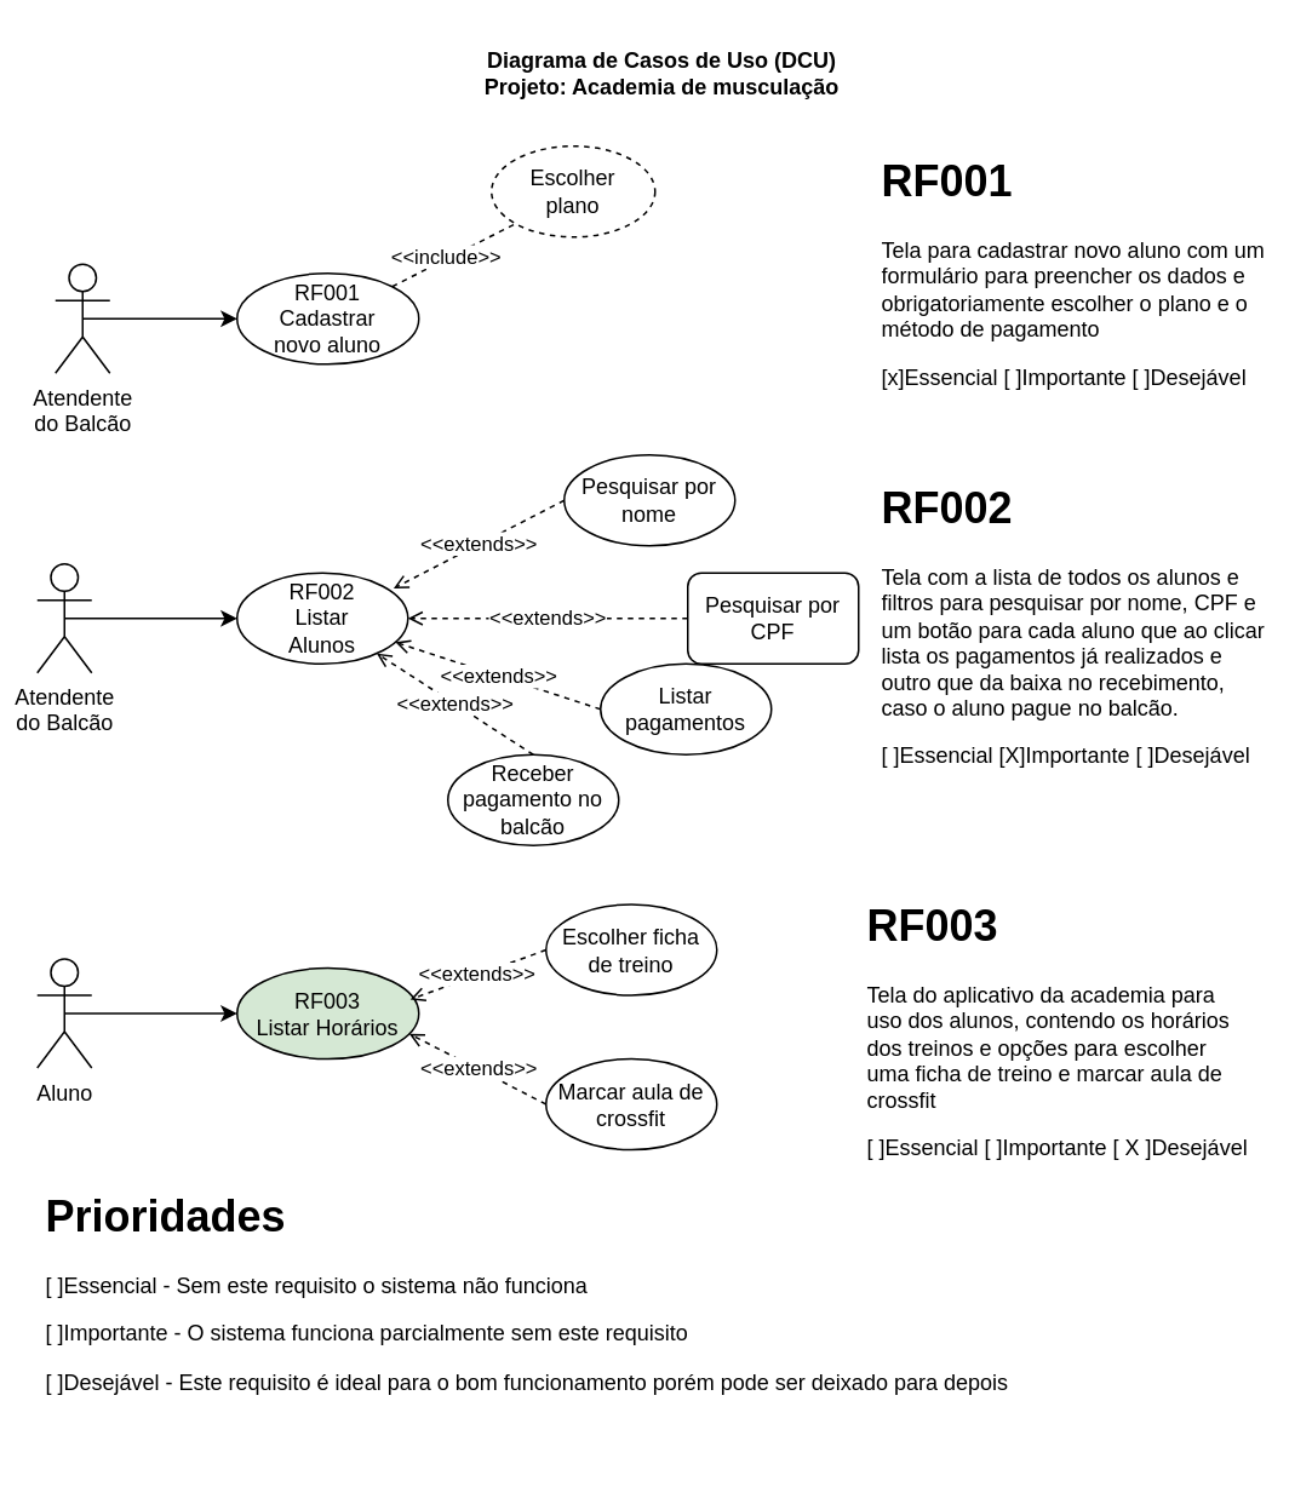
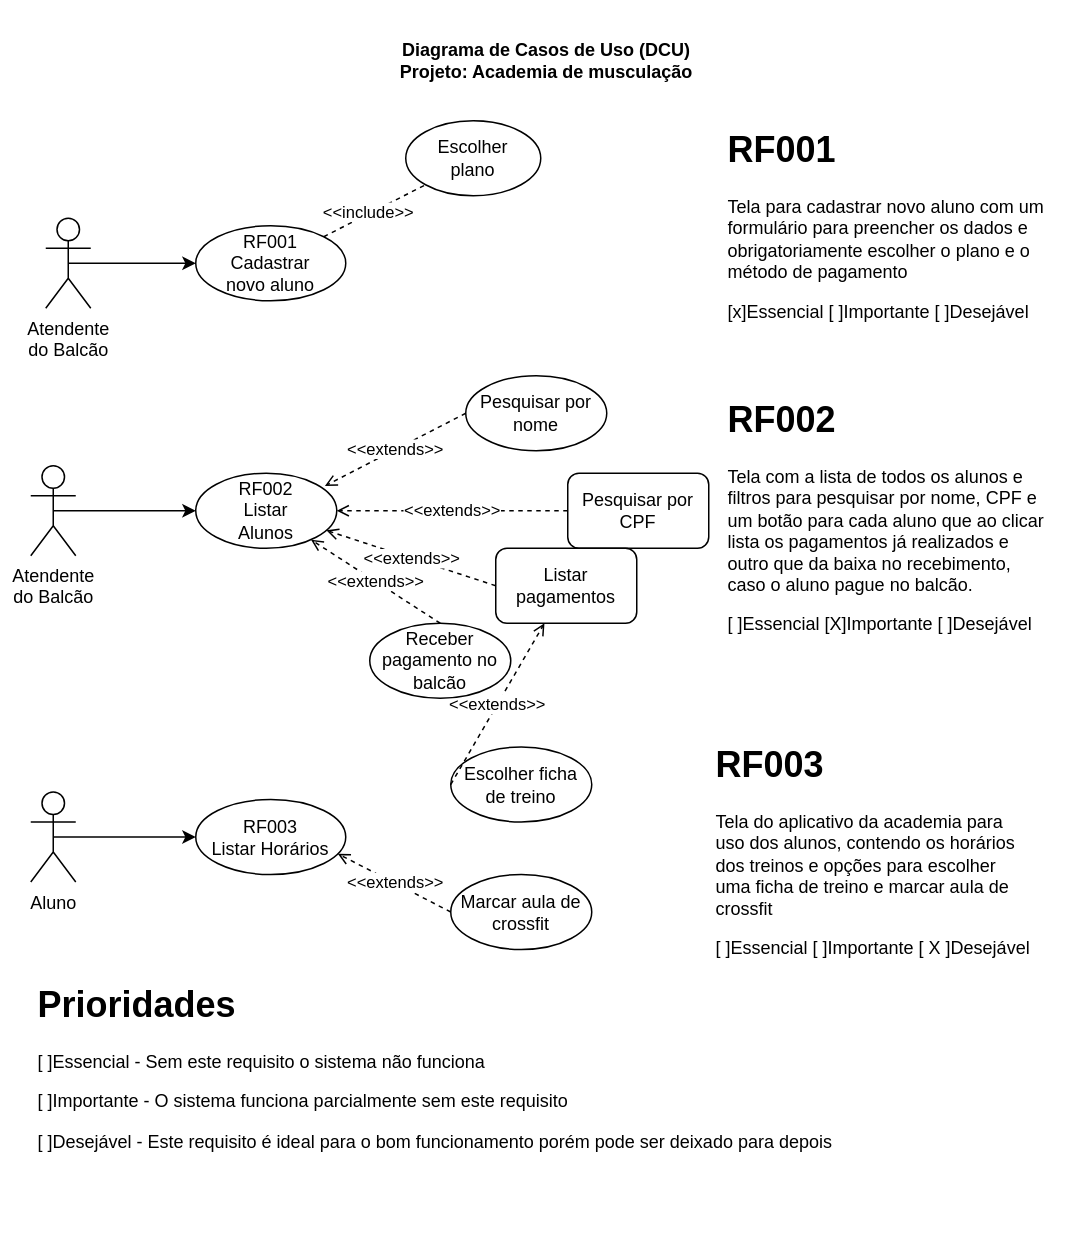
- <mxCell id="7" value="Escolher&lt;br&gt;plano" style="ellipse;whiteSpace=wrap;html=1;dashed=1;" vertex="1" parent="1"><mxGeometry x="270" y="80" width="90" height="50" as="geometry" /></mxCell>
+ <mxCell id="7" value="Escolher&lt;br&gt;plano" style="ellipse;whiteSpace=wrap;html=1;" vertex="1" parent="1"><mxGeometry x="270" y="80" width="90" height="50" as="geometry" /></mxCell>
- <mxCell id="11" value="Listar pagamentos" style="ellipse;whiteSpace=wrap;html=1;" vertex="1" parent="1"><mxGeometry x="330" y="365" width="94" height="50" as="geometry" /></mxCell>
+ <mxCell id="11" value="Listar pagamentos" style="whiteSpace=wrap;html=1;rounded=1;" vertex="1" parent="1"><mxGeometry x="330" y="365" width="94" height="50" as="geometry" /></mxCell>
- <mxCell id="18" value="&amp;lt;&amp;lt;extends&amp;gt;&amp;gt;" style="rounded=0;orthogonalLoop=1;jettySize=auto;html=1;endArrow=open;endFill=0;dashed=1;entryX=0.953;entryY=0.346;entryDx=0;entryDy=0;exitX=0;exitY=0.5;exitDx=0;exitDy=0;entryPerimeter=0;" edge="1" parent="1" source="16" target="15"><mxGeometry relative="1" as="geometry"><mxPoint x="250" y="507.5" as="sourcePoint" /><mxPoint x="300" y="602.5" as="targetPoint" /></mxGeometry></mxCell>
+ <mxCell id="18" value="&amp;lt;&amp;lt;extends&amp;gt;&amp;gt;" style="rounded=0;orthogonalLoop=1;jettySize=auto;html=1;endArrow=open;endFill=0;dashed=1;exitX=0;exitY=0.5;exitDx=0;exitDy=0;" edge="1" parent="1" source="16" target="11"><mxGeometry relative="1" as="geometry"><mxPoint x="250" y="507.5" as="sourcePoint" /><mxPoint x="300" y="602.5" as="targetPoint" /></mxGeometry></mxCell>
- <mxCell id="15" value="RF003&lt;br&gt;Listar Horários" style="ellipse;whiteSpace=wrap;html=1;fillColor=#d5e8d4;" vertex="1" parent="1"><mxGeometry x="130" y="532.5" width="100" height="50" as="geometry" /></mxCell>
+ <mxCell id="15" value="RF003&lt;br&gt;Listar Horários" style="ellipse;whiteSpace=wrap;html=1;" vertex="1" parent="1"><mxGeometry x="130" y="532.5" width="100" height="50" as="geometry" /></mxCell>
